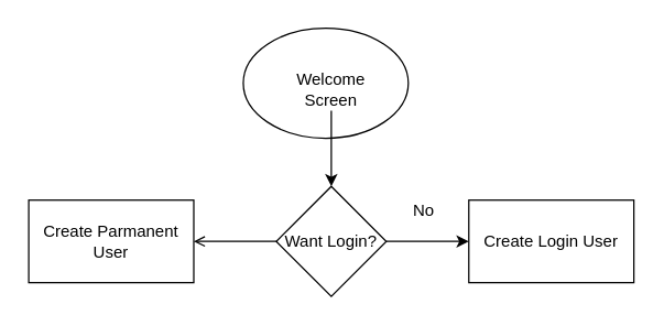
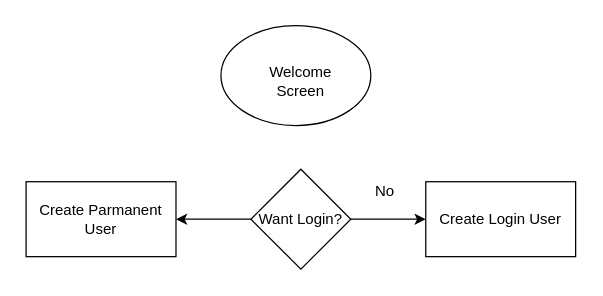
- <mxCell id="3" value="" style="edgeStyle=orthogonalEdgeStyle;rounded=0;orthogonalLoop=1;jettySize=auto;html=1;" edge="1" parent="1" source="4" target="7"><mxGeometry relative="1" as="geometry" /></mxCell>
- <mxCell id="5" value="" style="edgeStyle=orthogonalEdgeStyle;rounded=0;orthogonalLoop=1;jettySize=auto;html=1;endArrow=open;" edge="1" parent="1" source="7" target="8"><mxGeometry relative="1" as="geometry" /></mxCell>
+ <mxCell id="5" value="" style="edgeStyle=orthogonalEdgeStyle;rounded=0;orthogonalLoop=1;jettySize=auto;html=1;" edge="1" parent="1" source="7" target="8"><mxGeometry relative="1" as="geometry" /></mxCell>
